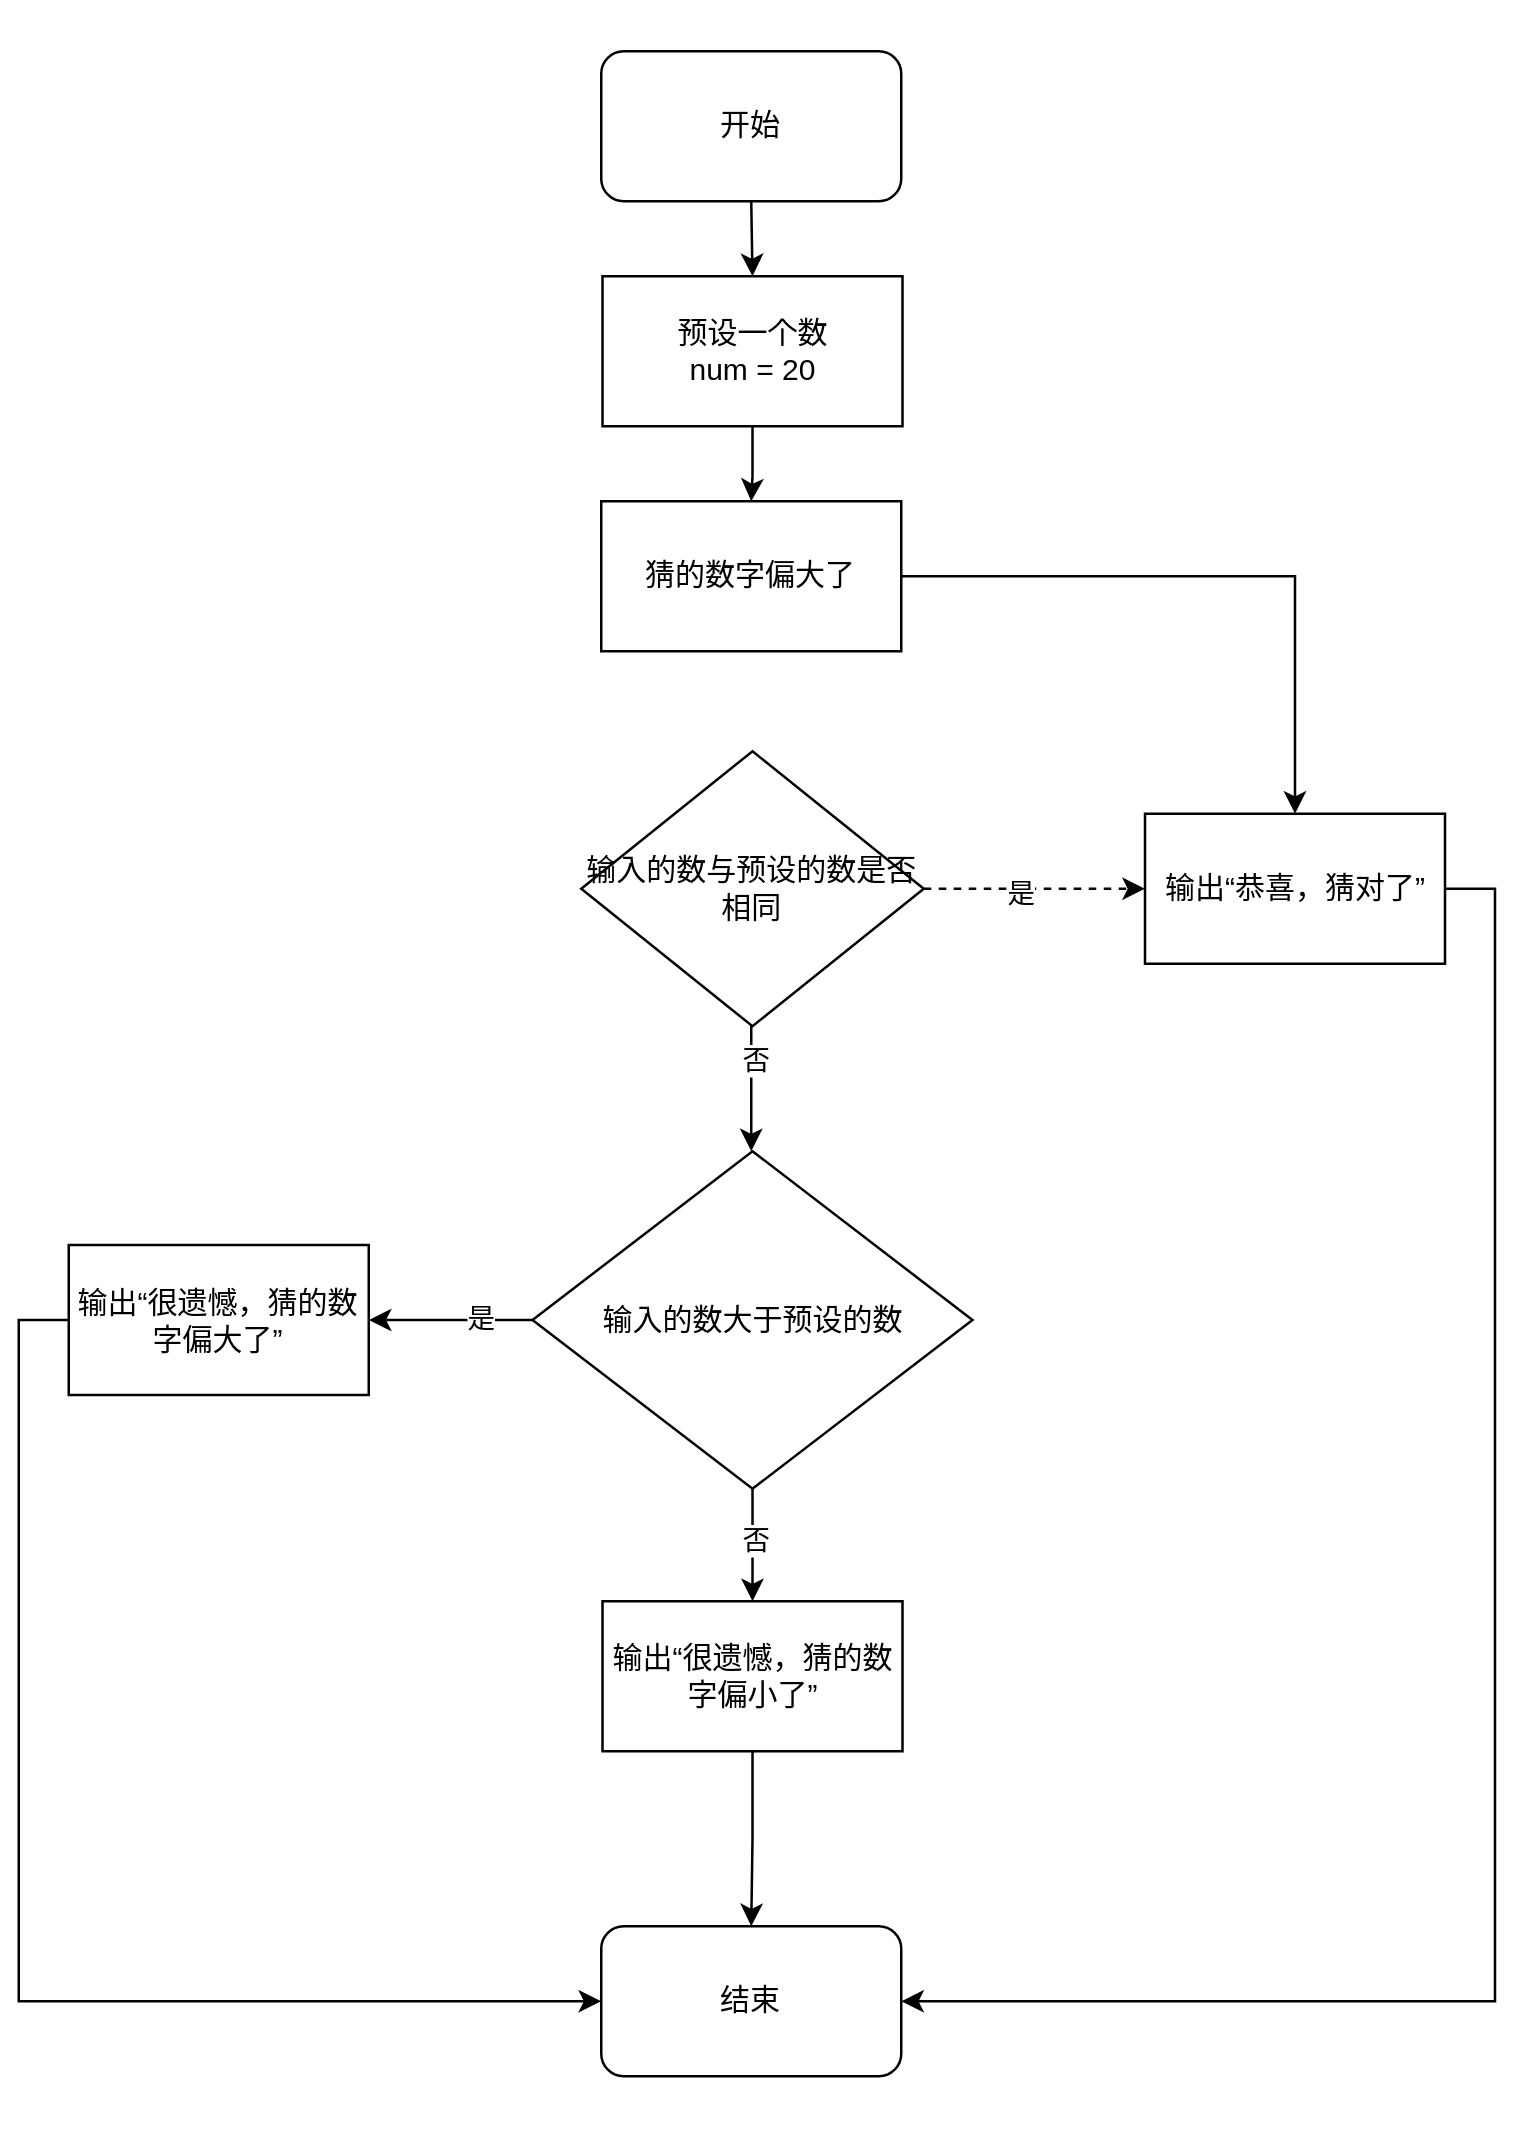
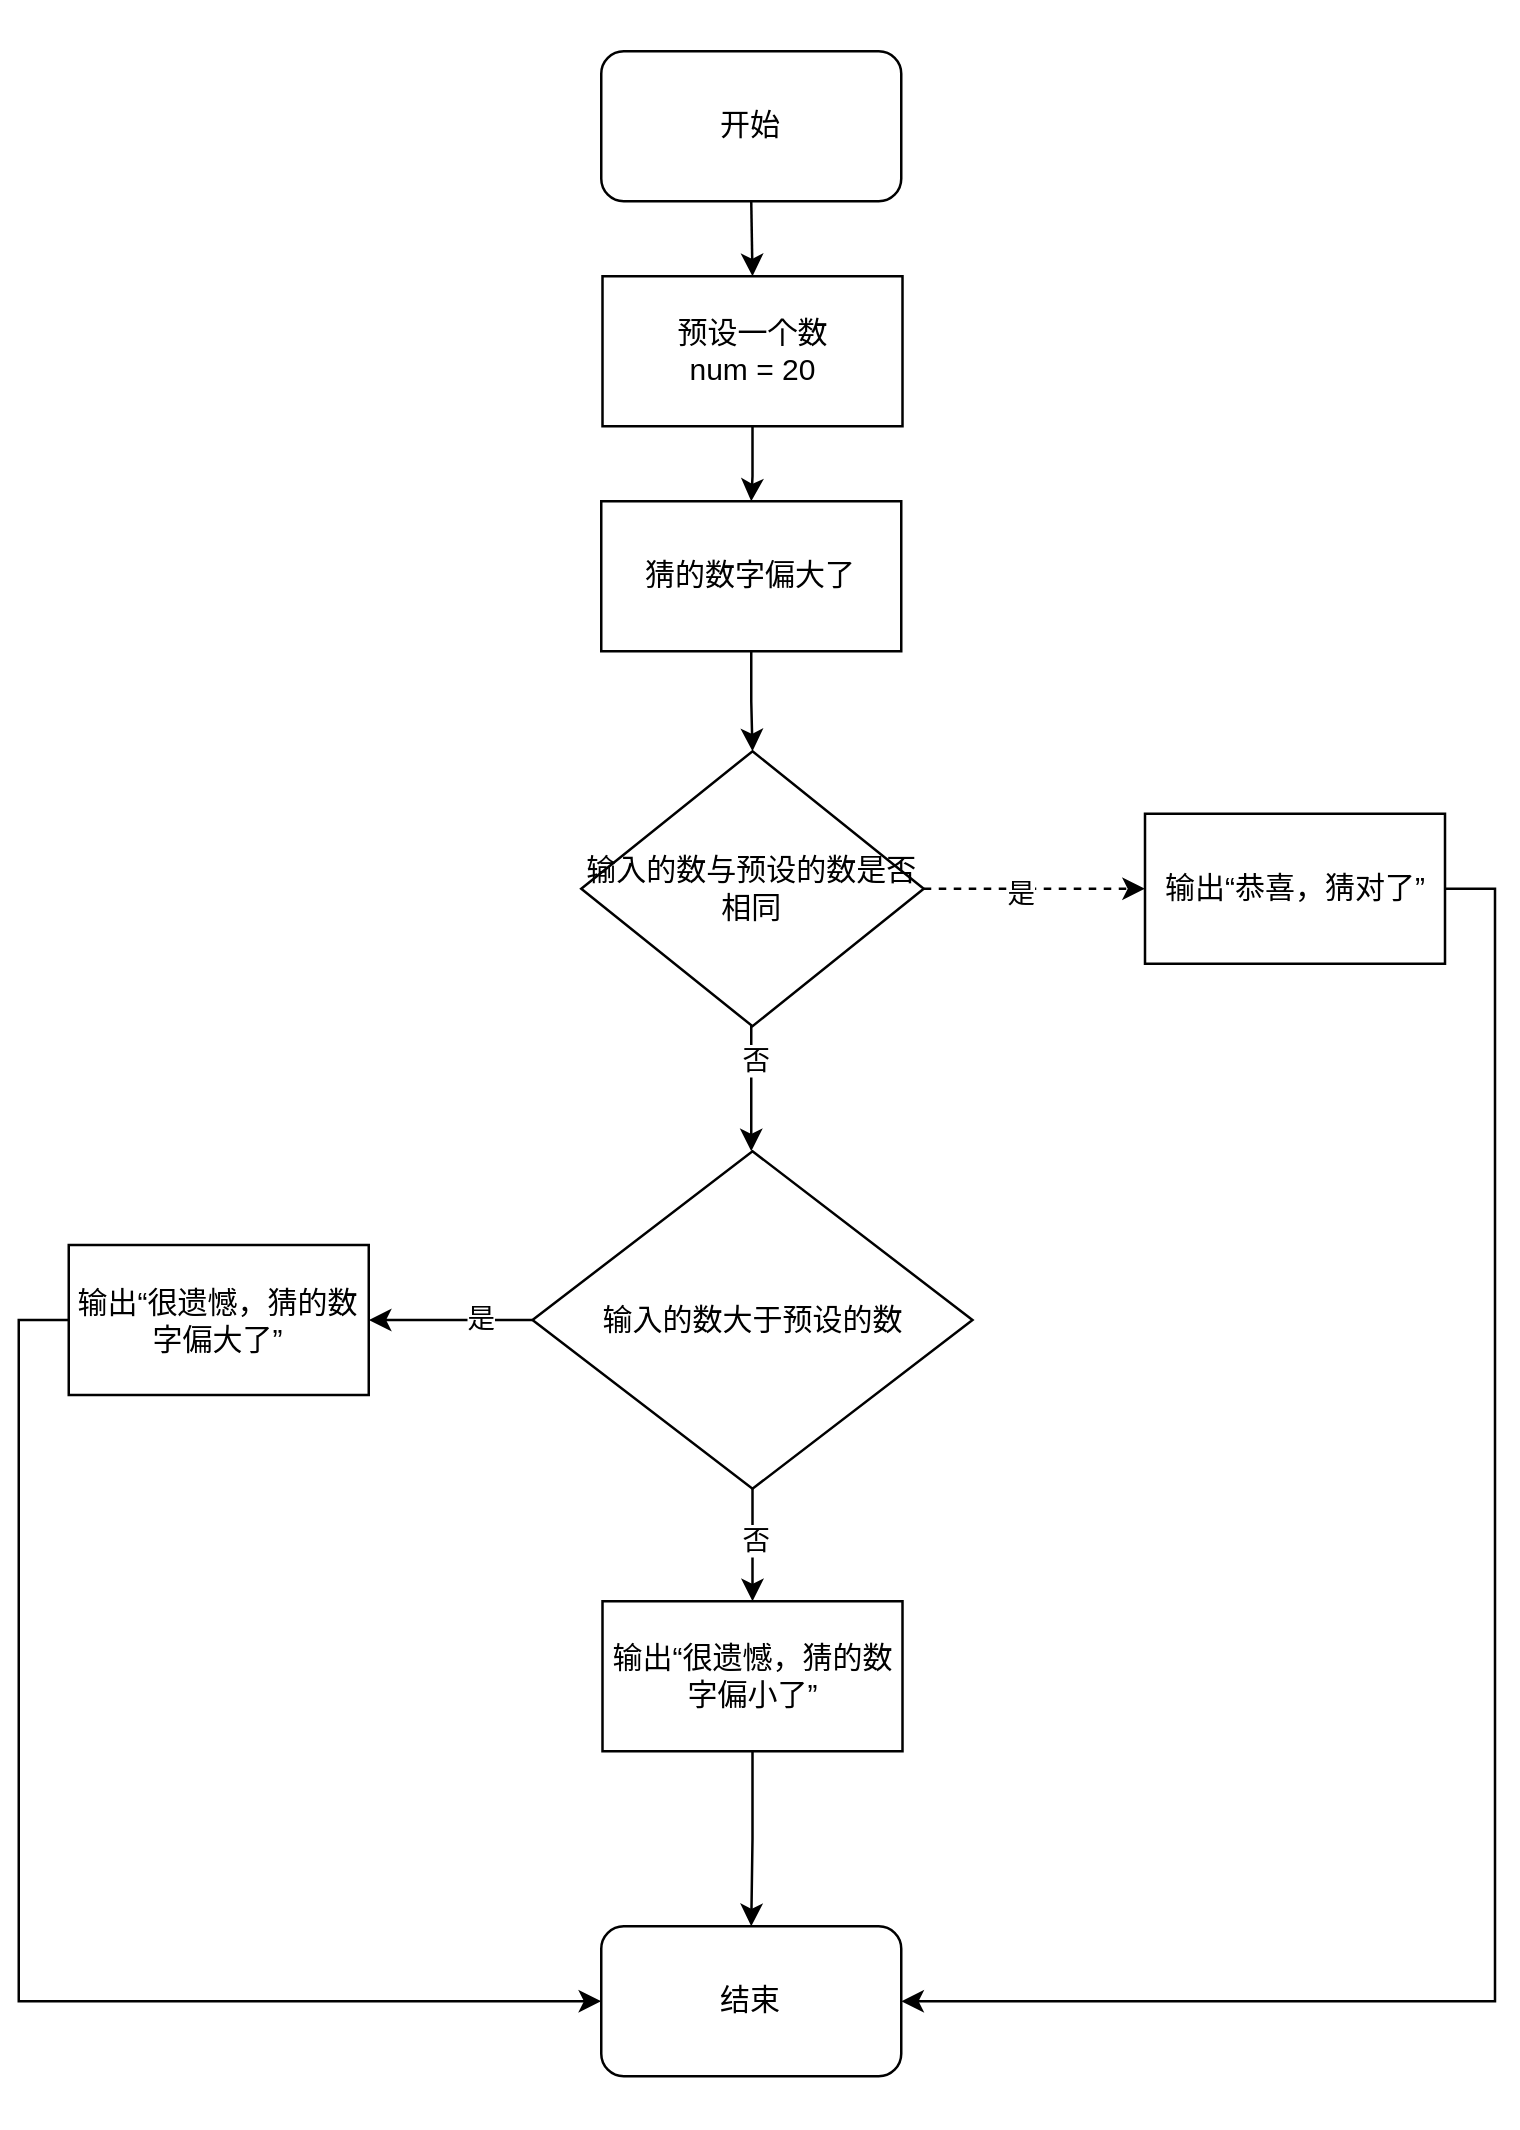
- <mxCell id="5" value="" style="edgeStyle=orthogonalEdgeStyle;rounded=0;orthogonalLoop=1;jettySize=auto;html=1;" edge="1" parent="1" source="6" target="15"><mxGeometry relative="1" as="geometry" /></mxCell>
+ <mxCell id="5" value="" style="edgeStyle=orthogonalEdgeStyle;rounded=0;orthogonalLoop=1;jettySize=auto;html=1;" edge="1" parent="1" source="6" target="11"><mxGeometry relative="1" as="geometry" /></mxCell>
